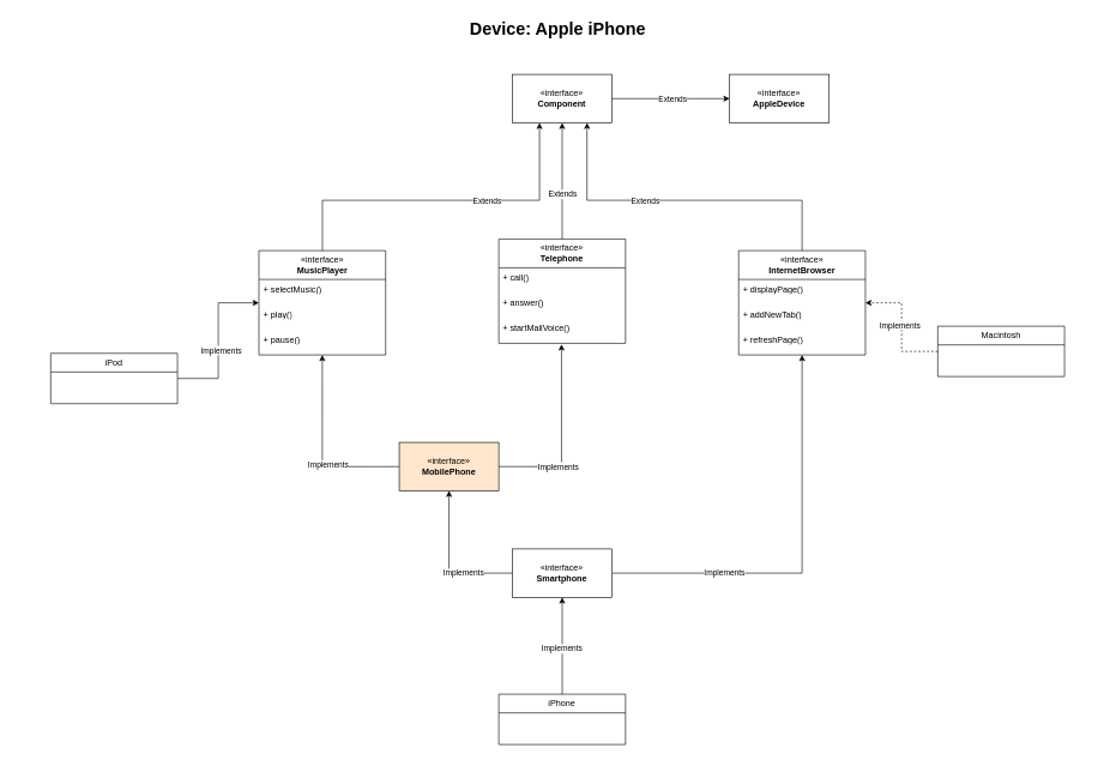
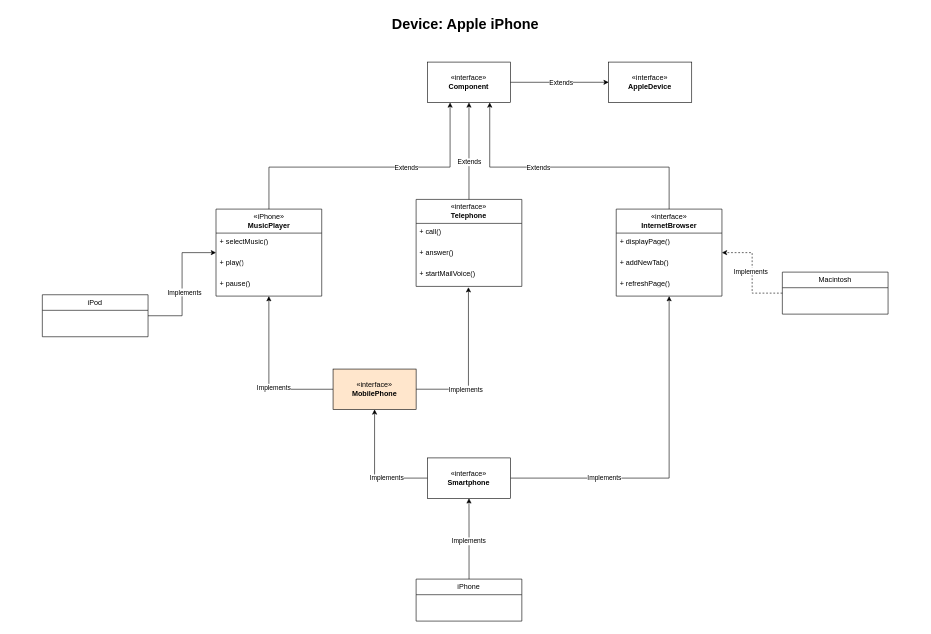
- <mxCell id="4" value="«interface»&lt;br style=&quot;border-color: var(--border-color);&quot;&gt;&lt;b style=&quot;border-color: var(--border-color);&quot;&gt;MusicPlayer&lt;/b&gt;" style="swimlane;fontStyle=0;childLayout=stackLayout;horizontal=1;startSize=40;fillColor=none;horizontalStack=0;resizeParent=1;resizeParentMax=0;resizeLast=0;collapsible=1;marginBottom=0;whiteSpace=wrap;html=1;" vertex="1" parent="3"><mxGeometry x="289.554" y="245.121" width="176.25" height="145.052" as="geometry" /></mxCell>
+ <mxCell id="4" value="«iPhone»&lt;br style=&quot;border-color: var(--border-color);&quot;&gt;&lt;b style=&quot;border-color: var(--border-color);&quot;&gt;MusicPlayer&lt;/b&gt;" style="swimlane;fontStyle=0;childLayout=stackLayout;horizontal=1;startSize=40;fillColor=none;horizontalStack=0;resizeParent=1;resizeParentMax=0;resizeLast=0;collapsible=1;marginBottom=0;whiteSpace=wrap;html=1;" vertex="1" parent="3"><mxGeometry x="289.554" y="245.121" width="176.25" height="145.052" as="geometry" /></mxCell>
